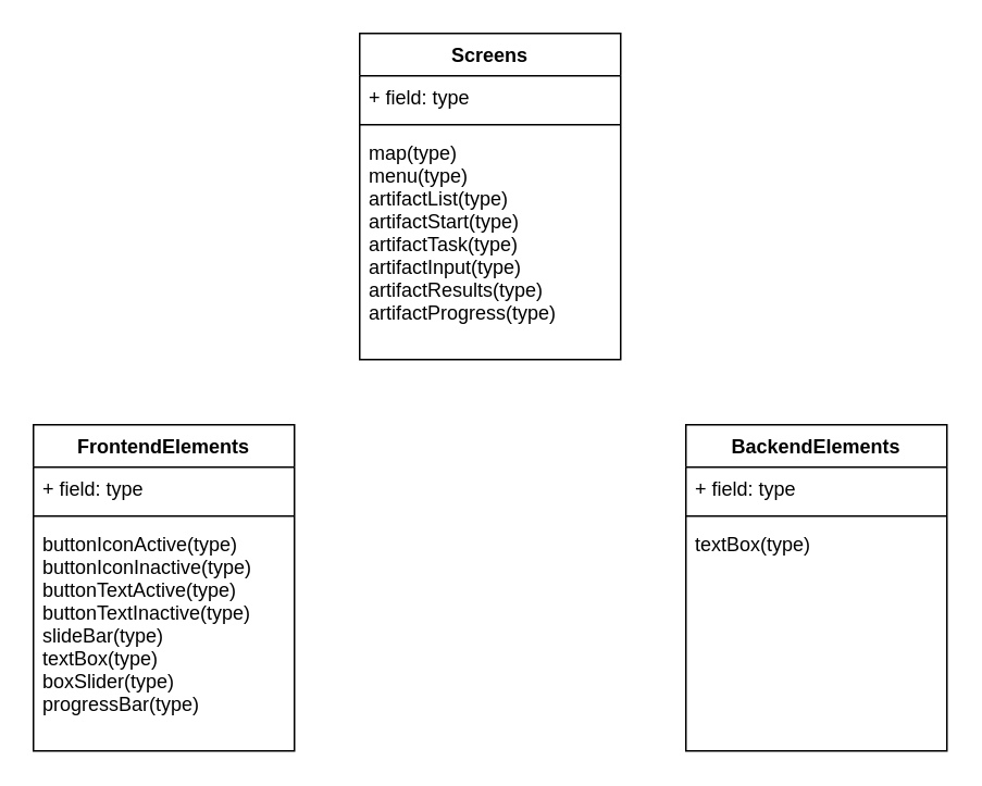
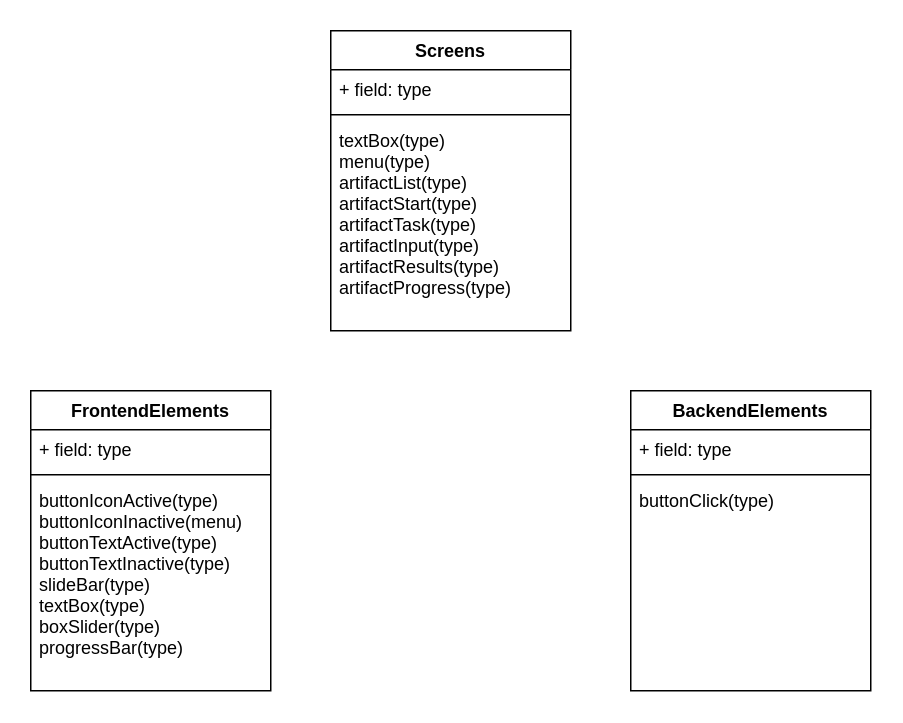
- <mxCell id="9" value="map(type)&#10;menu(type)&#10;artifactList(type)&#10;artifactStart(type)&#10;artifactTask(type)&#10;artifactInput(type)&#10;artifactResults(type)&#10;artifactProgress(type)" style="text;strokeColor=none;fillColor=none;align=left;verticalAlign=top;spacingLeft=4;spacingRight=4;overflow=hidden;rotatable=0;points=[[0,0.5],[1,0.5]];portConstraint=eastwest;" parent="6" vertex="1"><mxGeometry y="60" width="160" height="140" as="geometry" /></mxCell>
+ <mxCell id="9" value="textBox(type)&#10;menu(type)&#10;artifactList(type)&#10;artifactStart(type)&#10;artifactTask(type)&#10;artifactInput(type)&#10;artifactResults(type)&#10;artifactProgress(type)" style="text;strokeColor=none;fillColor=none;align=left;verticalAlign=top;spacingLeft=4;spacingRight=4;overflow=hidden;rotatable=0;points=[[0,0.5],[1,0.5]];portConstraint=eastwest;" parent="6" vertex="1"><mxGeometry y="60" width="160" height="140" as="geometry" /></mxCell>
- <mxCell id="5" value="buttonIconActive(type)&#10;buttonIconInactive(type)&#10;buttonTextActive(type)&#10;buttonTextInactive(type)&#10;slideBar(type)&#10;textBox(type)&#10;boxSlider(type)&#10;progressBar(type)&#10;&#10;&#10;" style="text;strokeColor=none;fillColor=none;align=left;verticalAlign=top;spacingLeft=4;spacingRight=4;overflow=hidden;rotatable=0;points=[[0,0.5],[1,0.5]];portConstraint=eastwest;" parent="2" vertex="1"><mxGeometry y="60" width="160" height="140" as="geometry" /></mxCell>
+ <mxCell id="5" value="buttonIconActive(type)&#10;buttonIconInactive(menu)&#10;buttonTextActive(type)&#10;buttonTextInactive(type)&#10;slideBar(type)&#10;textBox(type)&#10;boxSlider(type)&#10;progressBar(type)&#10;&#10;&#10;" style="text;strokeColor=none;fillColor=none;align=left;verticalAlign=top;spacingLeft=4;spacingRight=4;overflow=hidden;rotatable=0;points=[[0,0.5],[1,0.5]];portConstraint=eastwest;" parent="2" vertex="1"><mxGeometry y="60" width="160" height="140" as="geometry" /></mxCell>
- <mxCell id="13" value="textBox(type)&#10;" style="text;strokeColor=none;fillColor=none;align=left;verticalAlign=top;spacingLeft=4;spacingRight=4;overflow=hidden;rotatable=0;points=[[0,0.5],[1,0.5]];portConstraint=eastwest;" parent="10" vertex="1"><mxGeometry y="60" width="160" height="140" as="geometry" /></mxCell>
+ <mxCell id="13" value="buttonClick(type)&#10;" style="text;strokeColor=none;fillColor=none;align=left;verticalAlign=top;spacingLeft=4;spacingRight=4;overflow=hidden;rotatable=0;points=[[0,0.5],[1,0.5]];portConstraint=eastwest;" parent="10" vertex="1"><mxGeometry y="60" width="160" height="140" as="geometry" /></mxCell>
